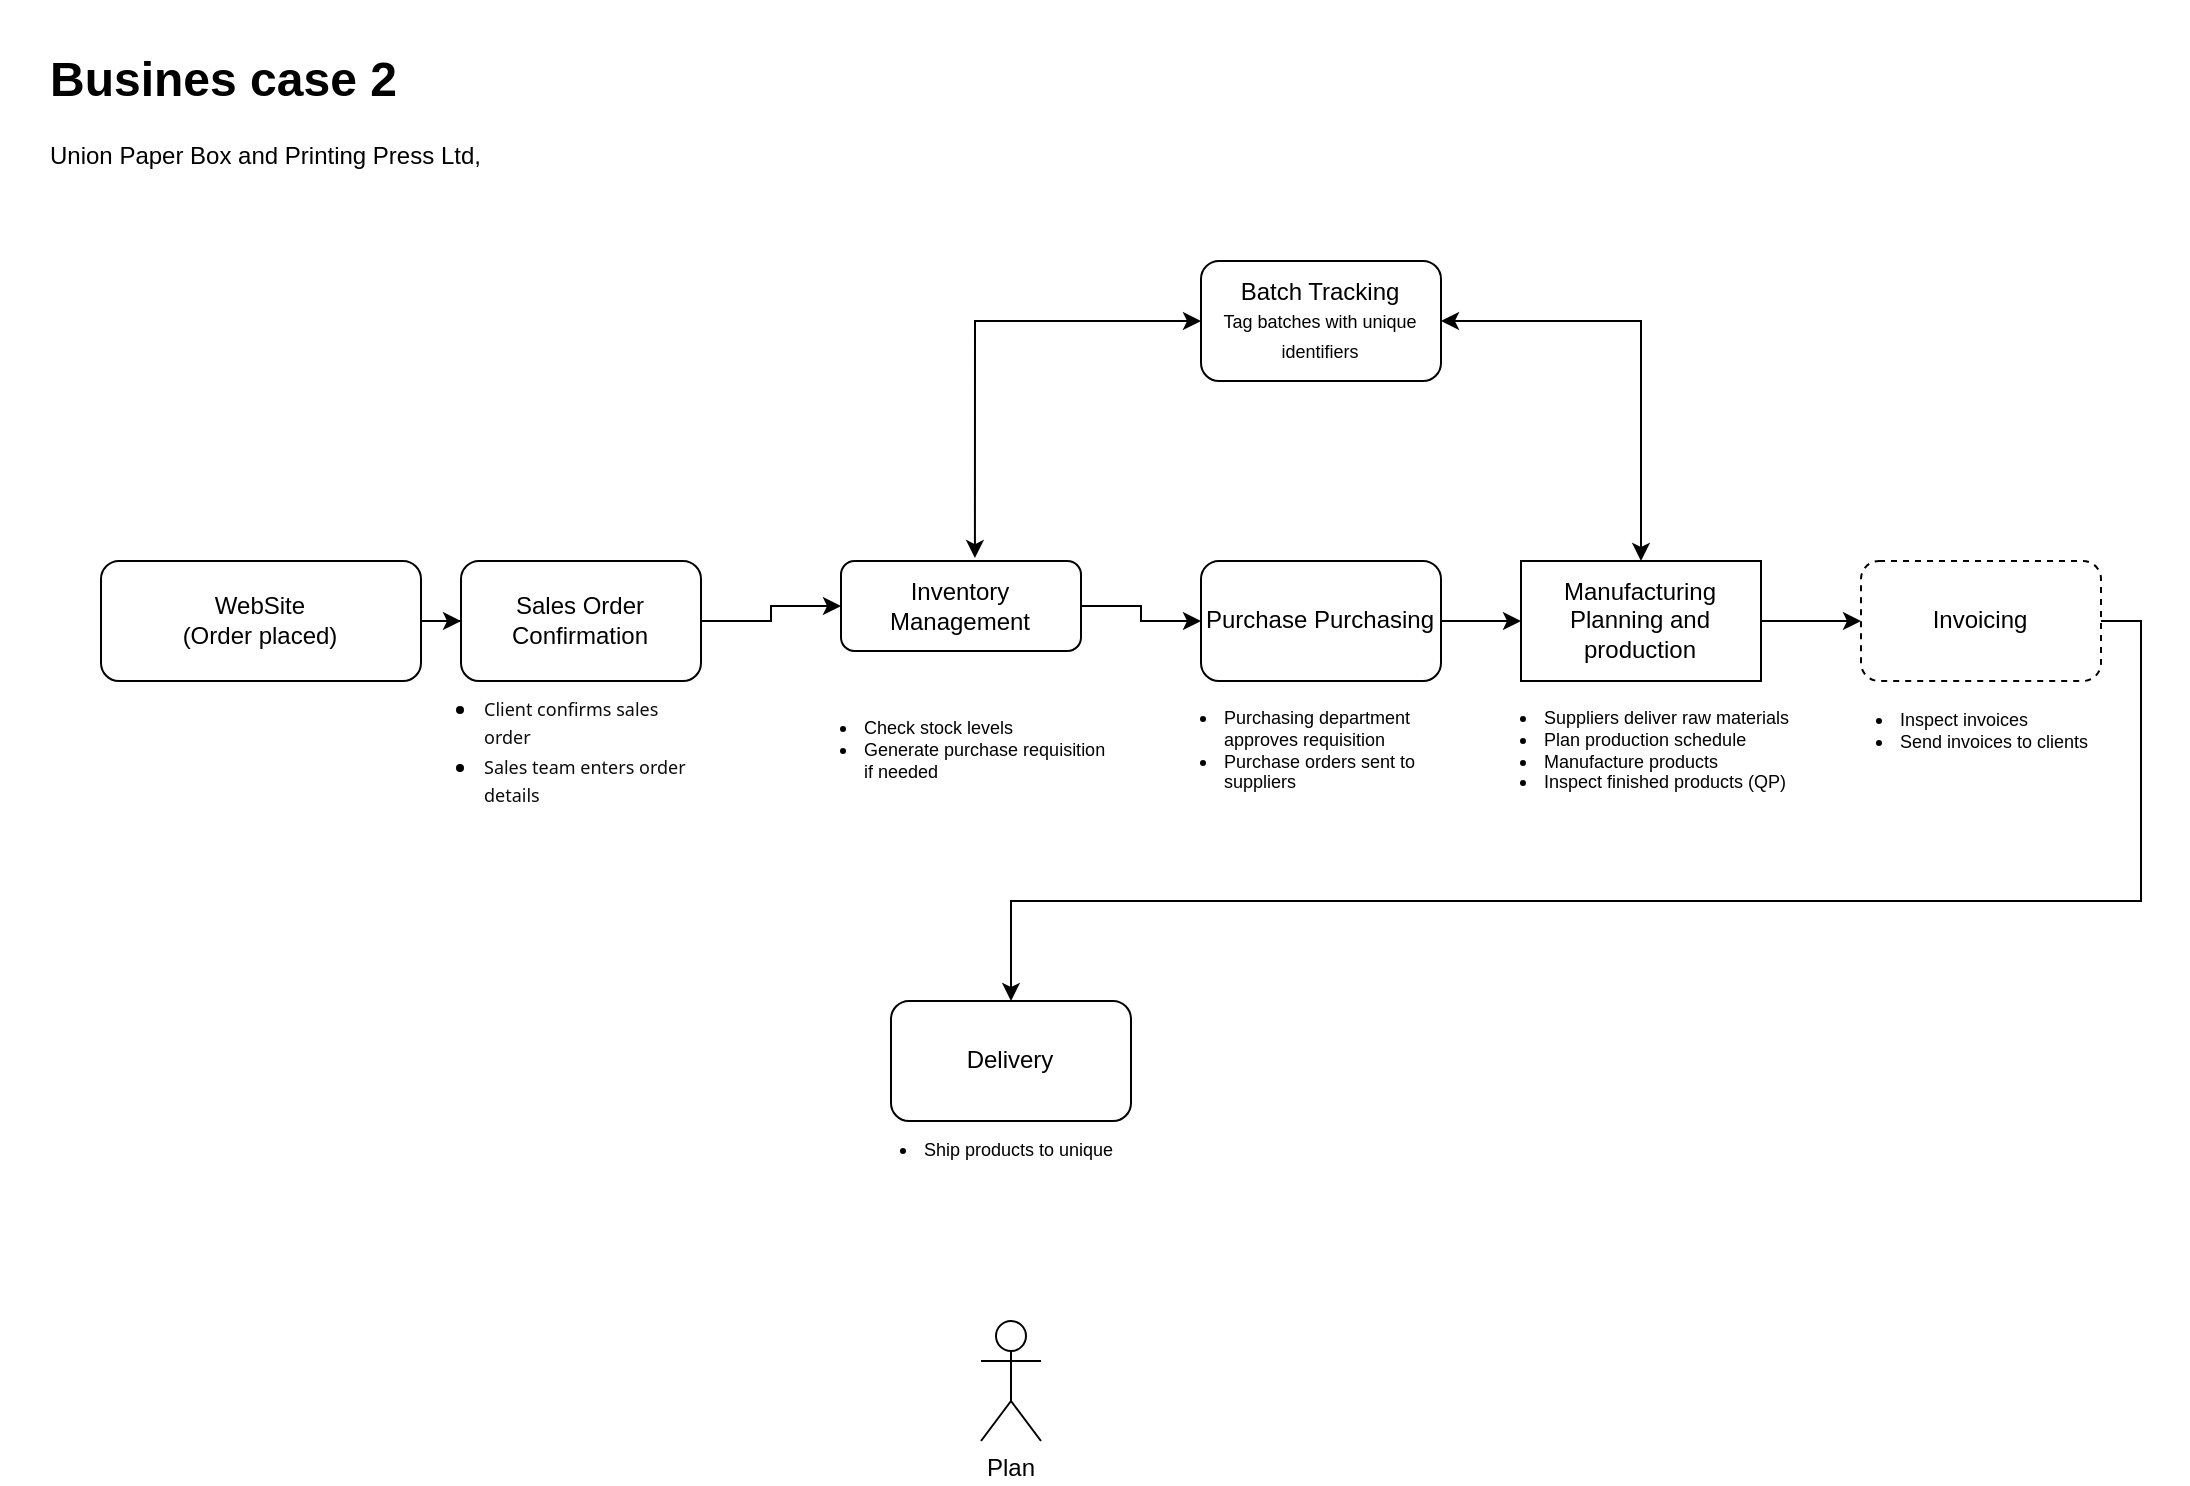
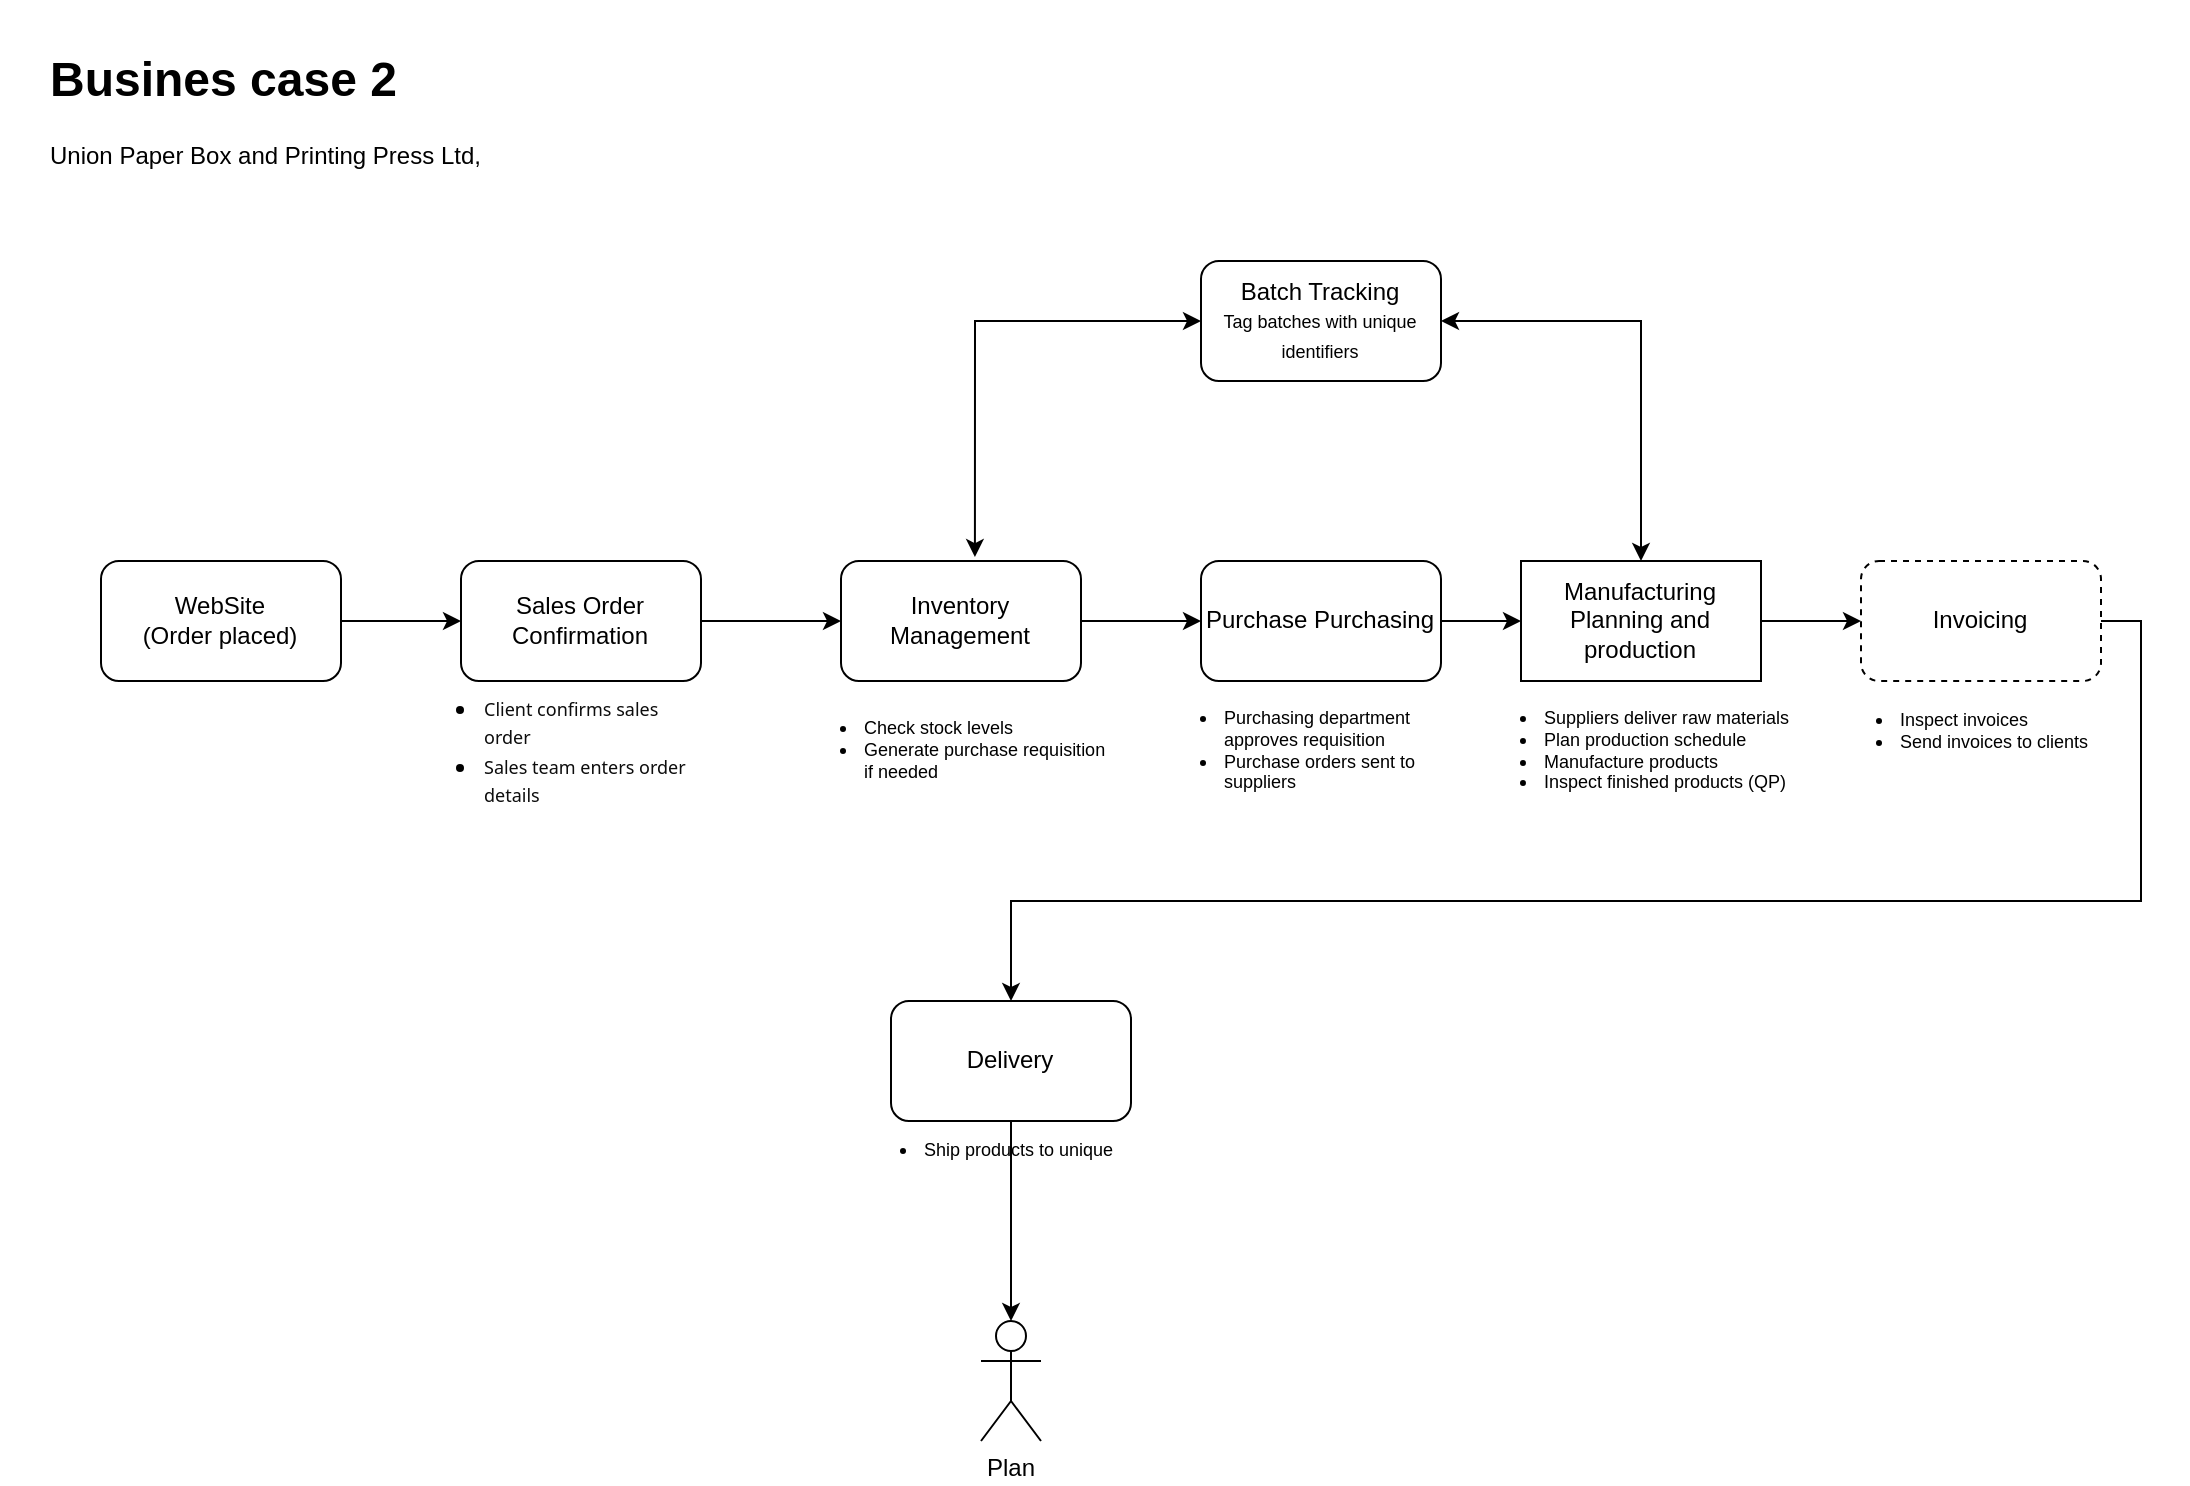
- <mxCell id="8" value="Inventory Management" style="rounded=1;whiteSpace=wrap;html=1;" vertex="1" parent="1"><mxGeometry x="420" y="280" width="120" height="45" as="geometry" /></mxCell>
+ <mxCell id="8" value="Inventory Management" style="rounded=1;whiteSpace=wrap;html=1;" vertex="1" parent="1"><mxGeometry x="420" y="280" width="120" height="60" as="geometry" /></mxCell>
- <mxCell id="3" value="WebSite&lt;br&gt;(Order placed)" style="rounded=1;whiteSpace=wrap;html=1;" vertex="1" parent="1"><mxGeometry x="50" y="280" width="160" height="60" as="geometry" /></mxCell>
+ <mxCell id="3" value="WebSite&lt;br&gt;(Order placed)" style="rounded=1;whiteSpace=wrap;html=1;" vertex="1" parent="1"><mxGeometry x="50" y="280" width="120" height="60" as="geometry" /></mxCell>
+ <mxCell id="19" style="edgeStyle=orthogonalEdgeStyle;rounded=0;orthogonalLoop=1;jettySize=auto;html=1;" edge="1" parent="1" source="20" target="22"><mxGeometry relative="1" as="geometry" /></mxCell>
